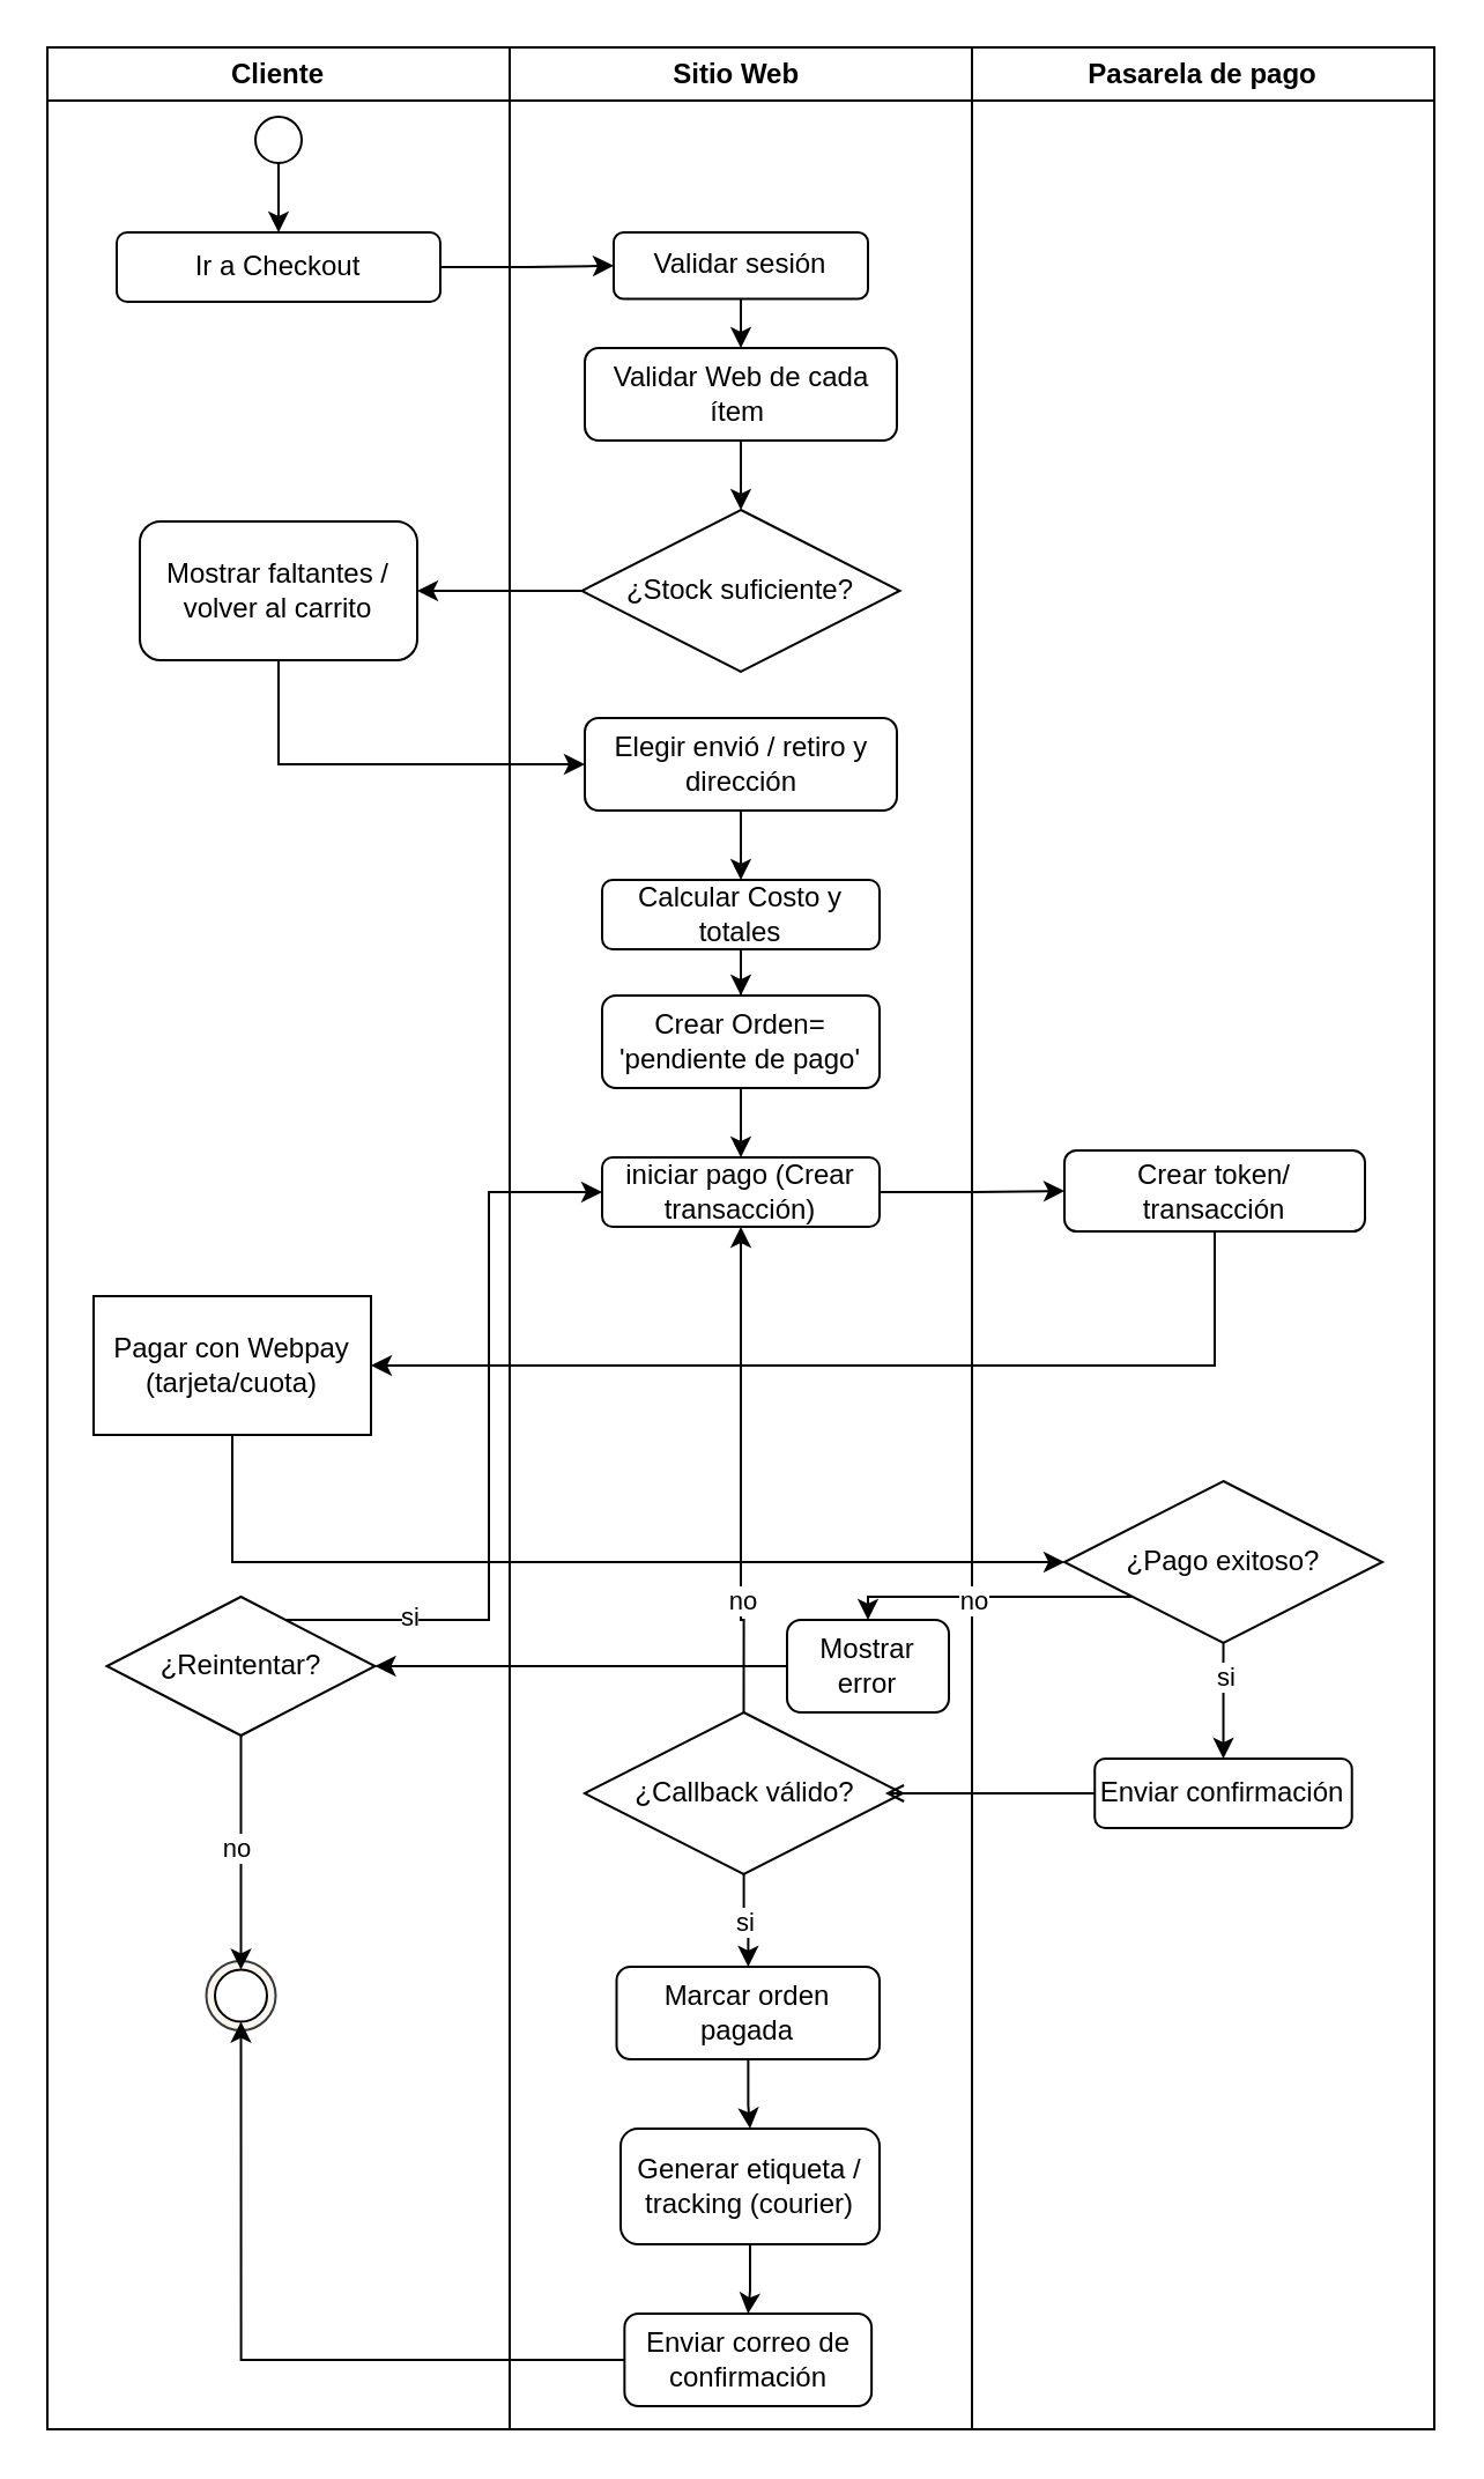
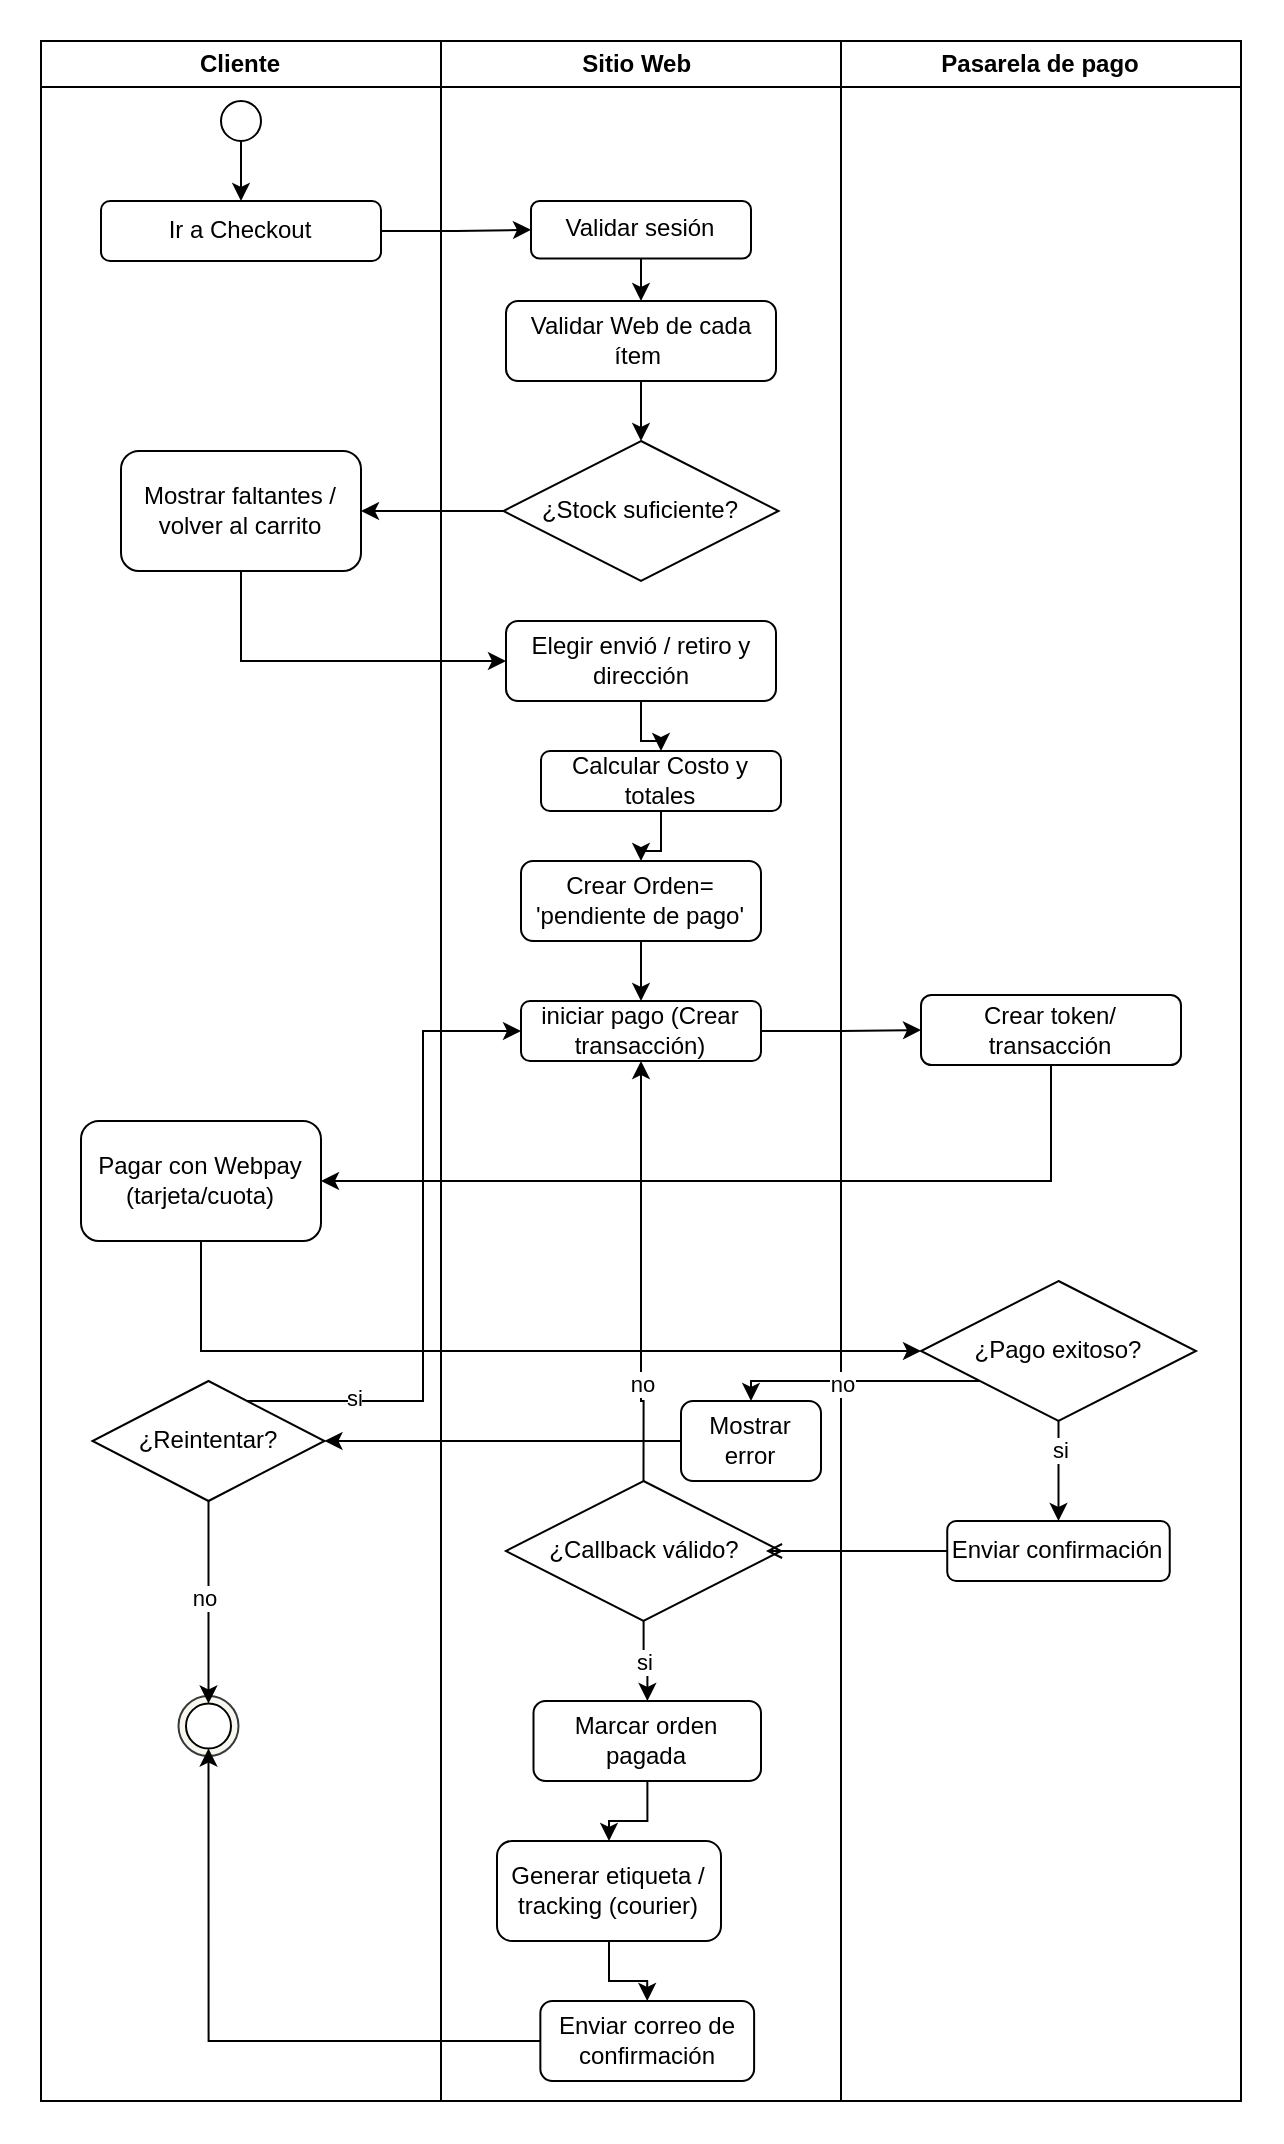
- <mxCell id="22" value="Calcular Costo y totales" style="whiteSpace=wrap;html=1;rounded=1;" vertex="1" parent="13"><mxGeometry x="40" y="360" width="120" height="30" as="geometry" /></mxCell>
+ <mxCell id="22" value="Calcular Costo y totales" style="whiteSpace=wrap;html=1;rounded=1;" vertex="1" parent="13"><mxGeometry x="50" y="355" width="120" height="30" as="geometry" /></mxCell>
- <mxCell id="5" value="Pagar con Webpay (tarjeta/cuota&lt;span style=&quot;background-color: transparent; color: light-dark(rgb(0, 0, 0), rgb(255, 255, 255));&quot;&gt;)&lt;/span&gt;" style="whiteSpace=wrap;html=1;rounded=0;" vertex="1" parent="2"><mxGeometry x="20" y="540" width="120" height="60" as="geometry" /></mxCell>
+ <mxCell id="5" value="Pagar con Webpay (tarjeta/cuota&lt;span style=&quot;background-color: transparent; color: light-dark(rgb(0, 0, 0), rgb(255, 255, 255));&quot;&gt;)&lt;/span&gt;" style="rounded=1;whiteSpace=wrap;html=1;" vertex="1" parent="2"><mxGeometry x="20" y="540" width="120" height="60" as="geometry" /></mxCell>
- <mxCell id="36" value="Generar etiqueta / tracking (courier)" style="rounded=1;whiteSpace=wrap;html=1;" vertex="1" parent="13"><mxGeometry x="48" y="900" width="112" height="50" as="geometry" /></mxCell>
+ <mxCell id="36" value="Generar etiqueta / tracking (courier)" style="rounded=1;whiteSpace=wrap;html=1;" vertex="1" parent="13"><mxGeometry x="28" y="900" width="112" height="50" as="geometry" /></mxCell>
